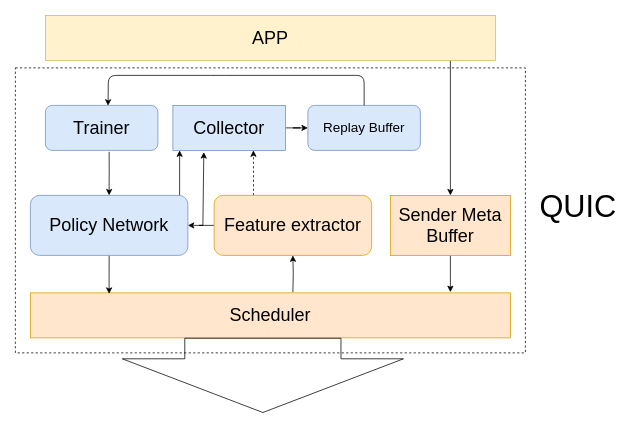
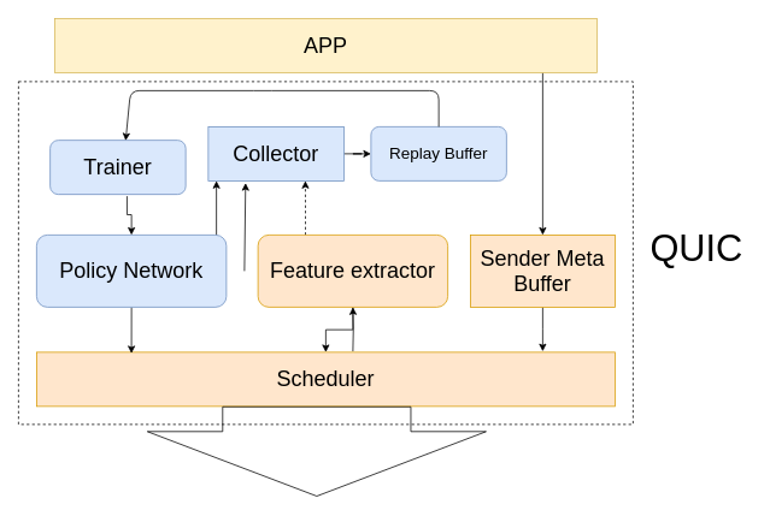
- <mxCell id="15" value="&lt;font style=&quot;font-size: 24px&quot;&gt;Trainer&lt;/font&gt;" style="rounded=1;whiteSpace=wrap;html=1;fillColor=#dae8fc;strokeColor=#6c8ebf;" parent="1" vertex="1"><mxGeometry x="60" y="140" width="150" height="60" as="geometry" /></mxCell>
+ <mxCell id="15" value="&lt;font style=&quot;font-size: 24px&quot;&gt;Trainer&lt;/font&gt;" style="rounded=1;whiteSpace=wrap;html=1;fillColor=#dae8fc;strokeColor=#6c8ebf;" parent="1" vertex="1"><mxGeometry x="55" y="155" width="150" height="60" as="geometry" /></mxCell>
- <mxCell id="9" value="" style="edgeStyle=orthogonalEdgeStyle;rounded=0;orthogonalLoop=1;jettySize=auto;html=1;entryX=1;entryY=0.5;entryDx=0;entryDy=0;" parent="1" source="11" target="22" edge="1"><mxGeometry relative="1" as="geometry"><mxPoint x="250" y="300" as="targetPoint" /></mxGeometry></mxCell>
+ <mxCell id="9" value="" style="edgeStyle=orthogonalEdgeStyle;rounded=0;orthogonalLoop=1;jettySize=auto;html=1;" parent="1" source="11" target="8" edge="1"><mxGeometry relative="1" as="geometry"><mxPoint x="250" y="300" as="targetPoint" /></mxGeometry></mxCell>
